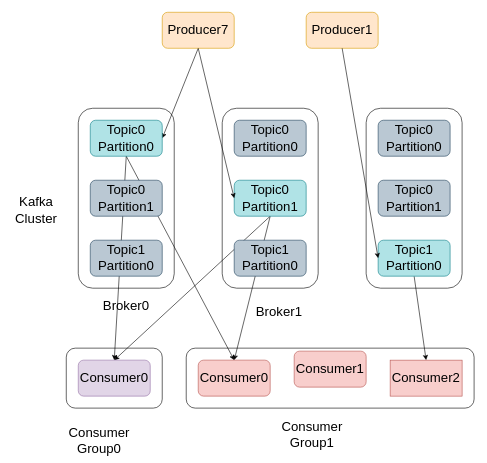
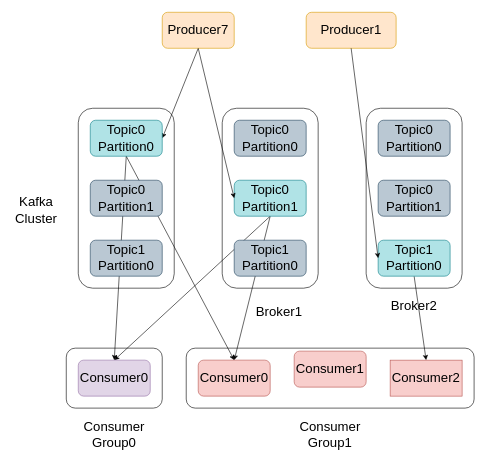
- <mxCell id="7" value="Producer1" style="rounded=1;whiteSpace=wrap;html=1;fontSize=22;fillColor=#ffe6cc;strokeColor=#d79b00;" parent="1" vertex="1"><mxGeometry x="510" y="20" width="120" height="60" as="geometry" /></mxCell>
+ <mxCell id="7" value="Producer1" style="rounded=1;whiteSpace=wrap;html=1;fontSize=22;fillColor=#ffe6cc;strokeColor=#d79b00;" parent="1" vertex="1"><mxGeometry x="510" y="20" width="150" height="60" as="geometry" /></mxCell>
- <mxCell id="13" value="Broker0" style="text;html=1;strokeColor=none;fillColor=none;align=center;verticalAlign=middle;whiteSpace=wrap;rounded=0;fontSize=22;" parent="1" vertex="1"><mxGeometry x="170" y="500" width="80" height="20" as="geometry" /></mxCell>
+ <mxCell id="26" value="Broker2" style="text;html=1;strokeColor=none;fillColor=none;align=center;verticalAlign=middle;whiteSpace=wrap;rounded=0;fontSize=22;" parent="1" vertex="1"><mxGeometry x="650" y="500" width="80" height="20" as="geometry" /></mxCell>
- <mxCell id="33" value="Consumer Group1" style="text;html=1;strokeColor=none;fillColor=none;align=center;verticalAlign=middle;whiteSpace=wrap;rounded=0;fontSize=22;" parent="1" vertex="1"><mxGeometry x="460" y="700" width="120" height="50" as="geometry" /></mxCell>
+ <mxCell id="33" value="Consumer Group1" style="text;html=1;strokeColor=none;fillColor=none;align=center;verticalAlign=middle;whiteSpace=wrap;rounded=0;fontSize=22;" parent="1" vertex="1"><mxGeometry x="490" y="700" width="120" height="50" as="geometry" /></mxCell>
- <mxCell id="32" value="Consumer Group0" style="text;html=1;strokeColor=none;fillColor=none;align=center;verticalAlign=middle;whiteSpace=wrap;rounded=0;fontSize=22;" parent="1" vertex="1"><mxGeometry x="105" y="710" width="120" height="50" as="geometry" /></mxCell>
+ <mxCell id="32" value="Consumer Group0" style="text;html=1;strokeColor=none;fillColor=none;align=center;verticalAlign=middle;whiteSpace=wrap;rounded=0;fontSize=22;" parent="1" vertex="1"><mxGeometry x="130" y="700" width="120" height="50" as="geometry" /></mxCell>
